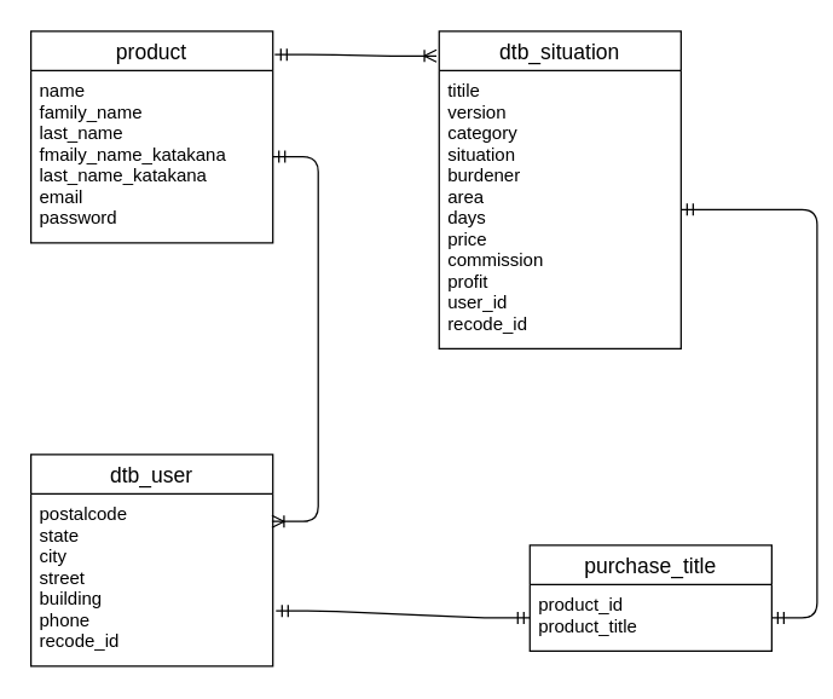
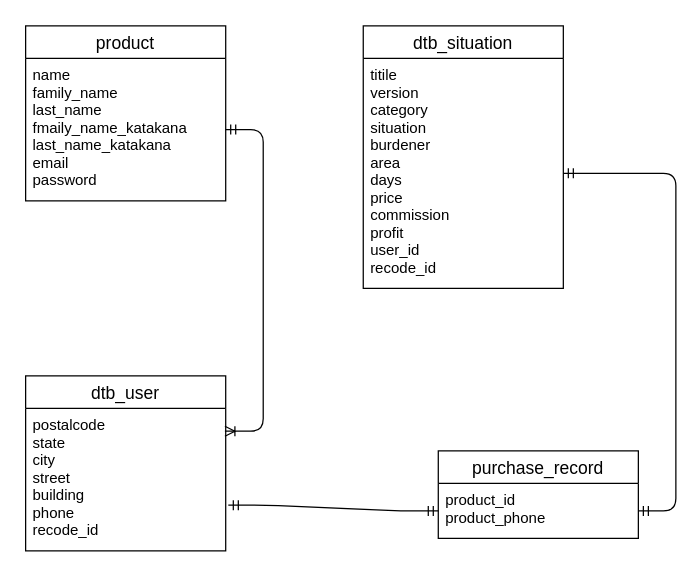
- <mxCell id="11" value="" style="edgeStyle=entityRelationEdgeStyle;fontSize=12;html=1;endArrow=ERoneToMany;startArrow=ERmandOne;entryX=-0.011;entryY=0.078;entryDx=0;entryDy=0;entryPerimeter=0;exitX=1.008;exitY=0.111;exitDx=0;exitDy=0;exitPerimeter=0;" edge="1" parent="1" source="2" target="4"><mxGeometry width="100" height="100" relative="1" as="geometry"><mxPoint x="100" y="270" as="sourcePoint" /><mxPoint x="200" y="170" as="targetPoint" /></mxGeometry></mxCell>
- <mxCell id="8" value="purchase_title" style="swimlane;fontStyle=0;childLayout=stackLayout;horizontal=1;startSize=26;horizontalStack=0;resizeParent=1;resizeParentMax=0;resizeLast=0;collapsible=1;marginBottom=0;align=center;fontSize=14;" vertex="1" parent="1"><mxGeometry x="350" y="360" width="160" height="70" as="geometry" /></mxCell>
+ <mxCell id="8" value="purchase_record" style="swimlane;fontStyle=0;childLayout=stackLayout;horizontal=1;startSize=26;horizontalStack=0;resizeParent=1;resizeParentMax=0;resizeLast=0;collapsible=1;marginBottom=0;align=center;fontSize=14;" vertex="1" parent="1"><mxGeometry x="350" y="360" width="160" height="70" as="geometry" /></mxCell>
- <mxCell id="9" value="product_id&#10;product_title" style="text;strokeColor=none;fillColor=none;spacingLeft=4;spacingRight=4;overflow=hidden;rotatable=0;points=[[0,0.5],[1,0.5]];portConstraint=eastwest;fontSize=12;" vertex="1" parent="8"><mxGeometry y="26" width="160" height="44" as="geometry" /></mxCell>
+ <mxCell id="9" value="product_id&#10;product_phone" style="text;strokeColor=none;fillColor=none;spacingLeft=4;spacingRight=4;overflow=hidden;rotatable=0;points=[[0,0.5],[1,0.5]];portConstraint=eastwest;fontSize=12;" vertex="1" parent="8"><mxGeometry y="26" width="160" height="44" as="geometry" /></mxCell>
